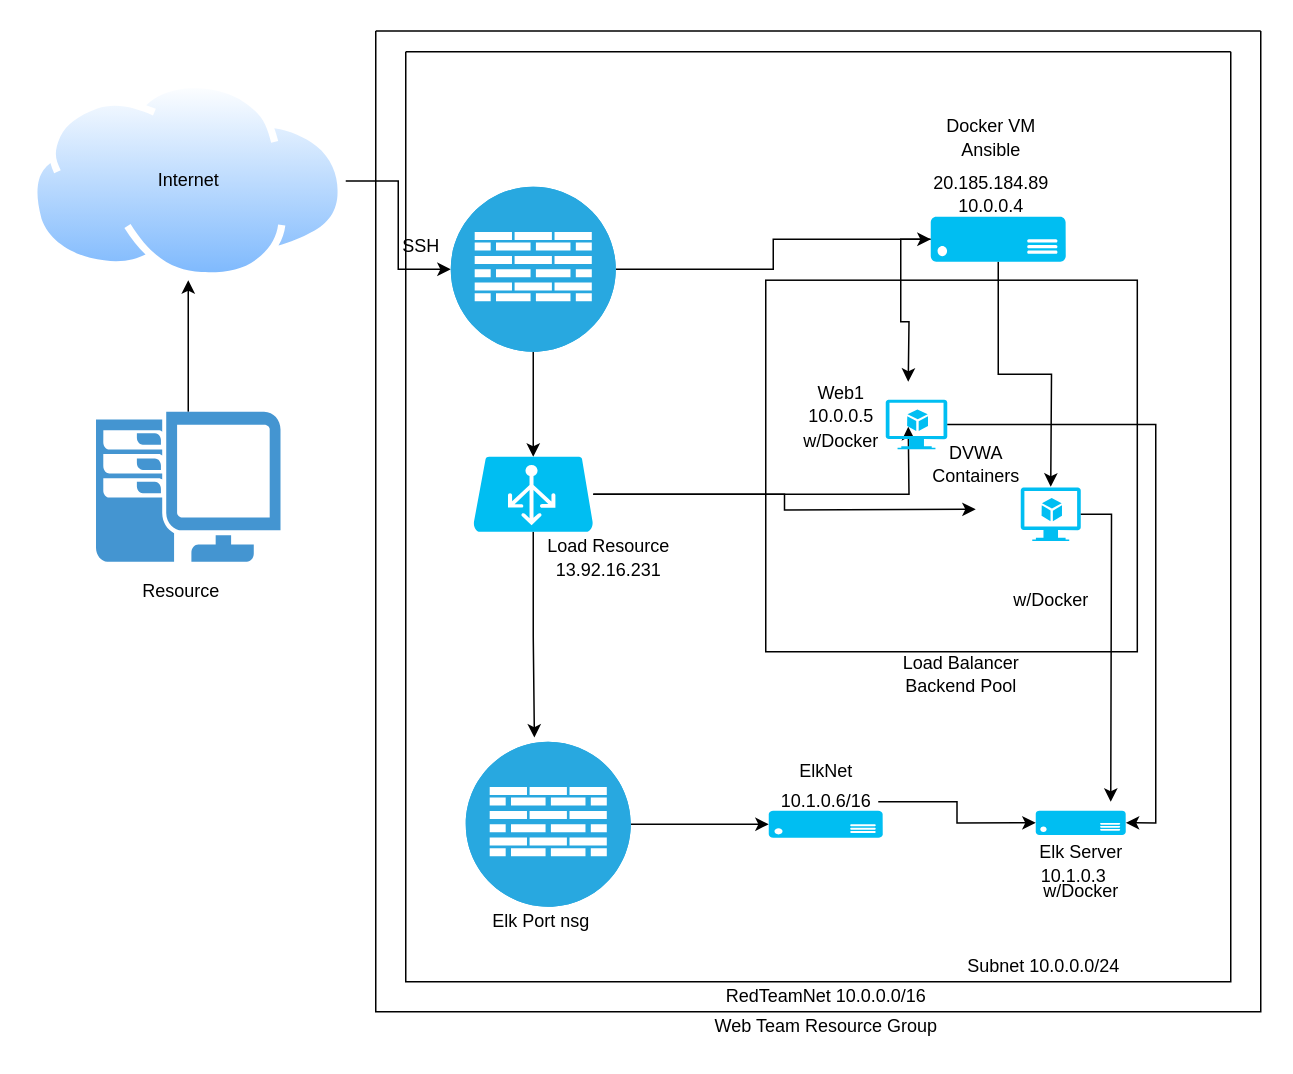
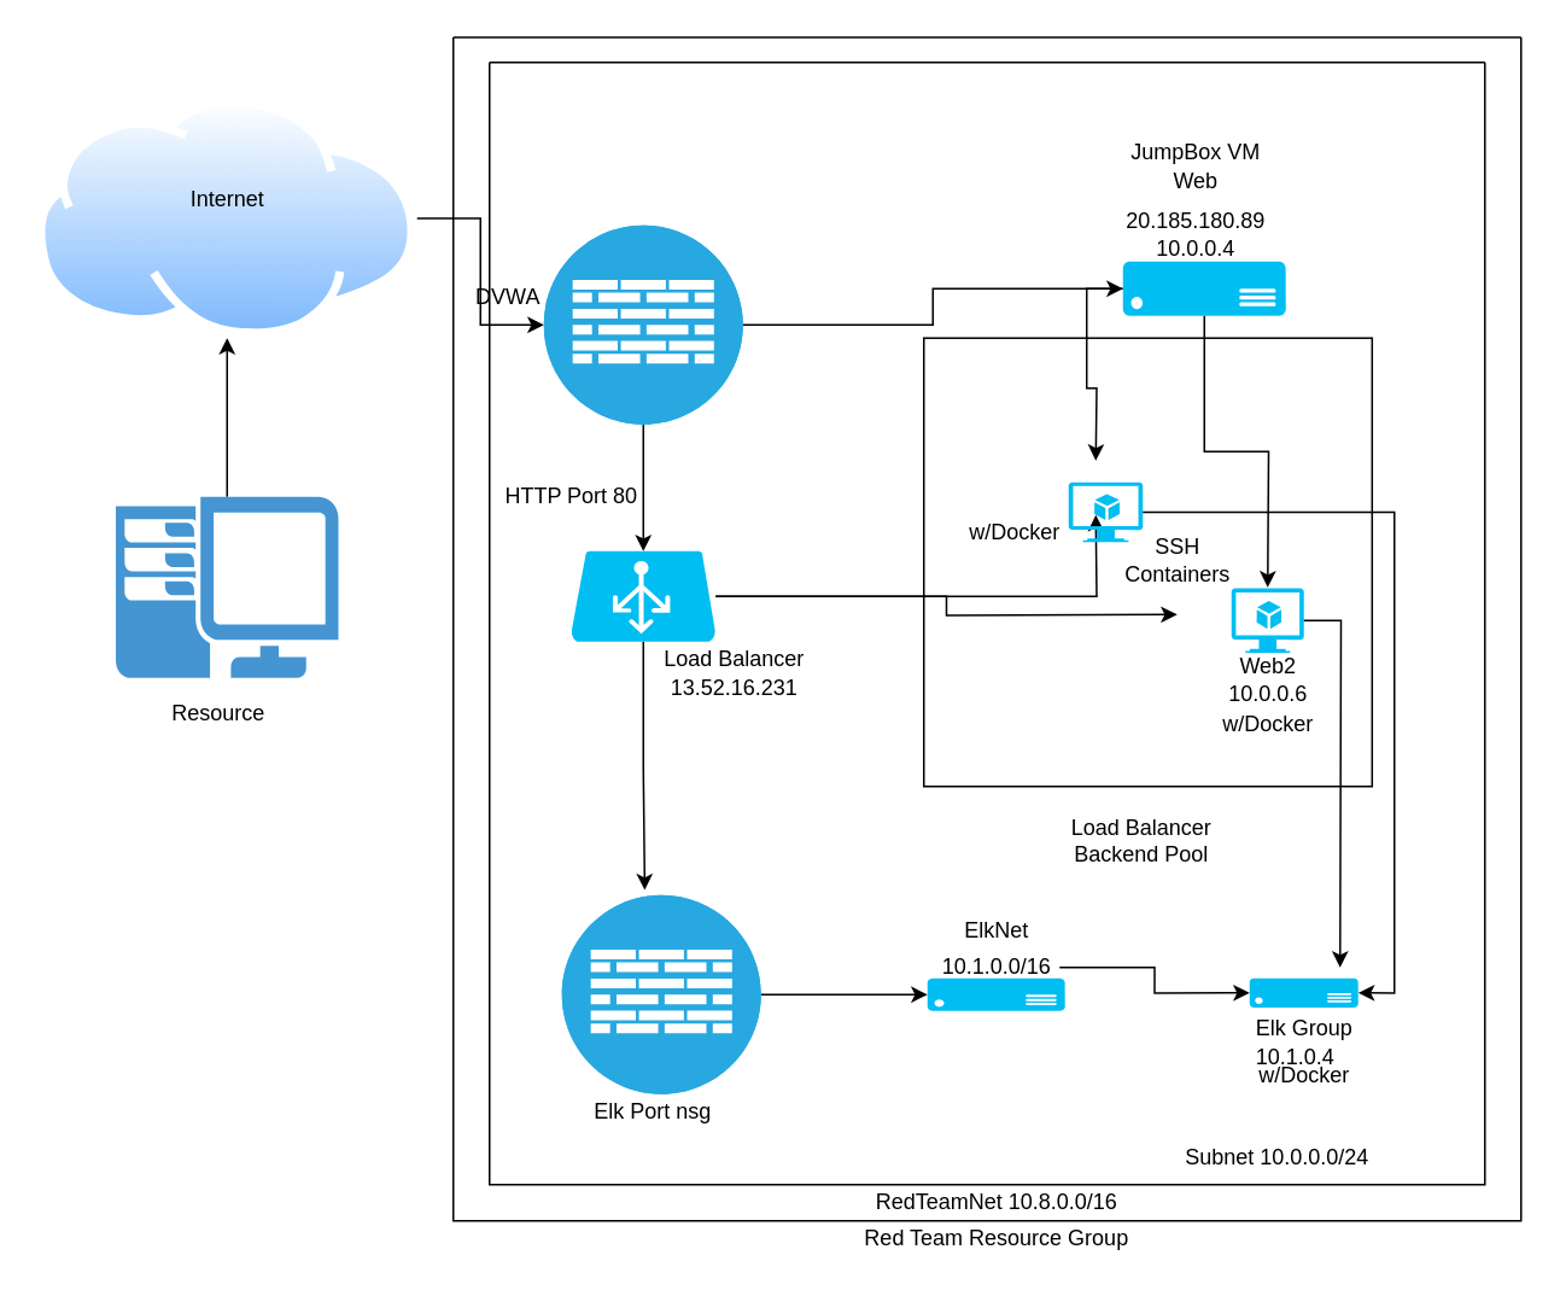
- <mxCell id="21" value="Docker VM" style="text;html=1;resizable=0;autosize=1;align=center;verticalAlign=middle;points=[];fillColor=none;strokeColor=none;rounded=0;" vertex="1" parent="1"><mxGeometry x="620" y="74" width="80" height="20" as="geometry" /></mxCell>
+ <mxCell id="21" value="JumpBox VM" style="text;html=1;resizable=0;autosize=1;align=center;verticalAlign=middle;points=[];fillColor=none;strokeColor=none;rounded=0;" vertex="1" parent="1"><mxGeometry x="620" y="74" width="80" height="20" as="geometry" /></mxCell>
- <mxCell id="22" value="Ansible" style="text;html=1;resizable=0;autosize=1;align=center;verticalAlign=middle;points=[];fillColor=none;strokeColor=none;rounded=0;" vertex="1" parent="1"><mxGeometry x="635" y="90.15" width="50" height="20" as="geometry" /></mxCell>
+ <mxCell id="22" value="Web" style="text;html=1;resizable=0;autosize=1;align=center;verticalAlign=middle;points=[];fillColor=none;strokeColor=none;rounded=0;" vertex="1" parent="1"><mxGeometry x="635" y="90.15" width="50" height="20" as="geometry" /></mxCell>
- <mxCell id="19" value="Internet" style="text;html=1;resizable=0;autosize=1;align=center;verticalAlign=middle;points=[];fillColor=none;strokeColor=none;rounded=0;" vertex="1" parent="1"><mxGeometry x="100" y="110.15" width="50" height="20" as="geometry" /></mxCell>
+ <mxCell id="19" value="Internet" style="text;html=1;resizable=0;autosize=1;align=center;verticalAlign=middle;points=[];fillColor=none;strokeColor=none;rounded=0;" vertex="1" parent="1"><mxGeometry x="100" y="100.15" width="50" height="20" as="geometry" /></mxCell>
- <mxCell id="23" value="&lt;div&gt;20.185.184.89&lt;/div&gt;&lt;div&gt;10.0.0.4&lt;br&gt;&lt;/div&gt;" style="text;html=1;resizable=0;autosize=1;align=center;verticalAlign=middle;points=[];fillColor=none;strokeColor=none;rounded=0;" vertex="1" parent="1"><mxGeometry x="615" y="114" width="90" height="30" as="geometry" /></mxCell>
+ <mxCell id="23" value="&lt;div&gt;20.185.180.89&lt;/div&gt;&lt;div&gt;10.0.0.4&lt;br&gt;&lt;/div&gt;" style="text;html=1;resizable=0;autosize=1;align=center;verticalAlign=middle;points=[];fillColor=none;strokeColor=none;rounded=0;" vertex="1" parent="1"><mxGeometry x="615" y="114" width="90" height="30" as="geometry" /></mxCell>
- <mxCell id="30" value="SSH" style="text;html=1;resizable=0;autosize=1;align=center;verticalAlign=middle;points=[];fillColor=none;strokeColor=none;rounded=0;" vertex="1" parent="27"><mxGeometry x="10" y="133.85" width="40" height="20" as="geometry" /></mxCell>
+ <mxCell id="30" value="DVWA" style="text;html=1;resizable=0;autosize=1;align=center;verticalAlign=middle;points=[];fillColor=none;strokeColor=none;rounded=0;" vertex="1" parent="27"><mxGeometry x="10" y="133.85" width="40" height="20" as="geometry" /></mxCell>
- <mxCell id="32" value="&lt;div&gt;Web1&lt;/div&gt;&lt;div&gt;10.0.0.5&lt;br&gt;&lt;/div&gt;" style="text;html=1;resizable=0;autosize=1;align=center;verticalAlign=middle;points=[];fillColor=none;strokeColor=none;rounded=0;" vertex="1" parent="27"><mxGeometry x="280" y="233.85" width="60" height="30" as="geometry" /></mxCell>
+ <mxCell id="24" value="HTTP Port 80" style="text;html=1;resizable=0;autosize=1;align=center;verticalAlign=middle;points=[];fillColor=none;strokeColor=none;rounded=0;" vertex="1" parent="1"><mxGeometry x="270" y="264" width="90" height="20" as="geometry" /></mxCell>
- <mxCell id="25" value="&lt;div&gt;DVWA &lt;br&gt;&lt;/div&gt;&lt;div&gt;Containers&lt;br&gt;&lt;/div&gt;" style="text;html=1;resizable=0;autosize=1;align=center;verticalAlign=middle;points=[];fillColor=none;strokeColor=none;rounded=0;" vertex="1" parent="1"><mxGeometry x="615" y="294" width="70" height="30" as="geometry" /></mxCell>
+ <mxCell id="25" value="&lt;div&gt;SSH &lt;br&gt;&lt;/div&gt;&lt;div&gt;Containers&lt;br&gt;&lt;/div&gt;" style="text;html=1;resizable=0;autosize=1;align=center;verticalAlign=middle;points=[];fillColor=none;strokeColor=none;rounded=0;" vertex="1" parent="1"><mxGeometry x="615" y="294" width="70" height="30" as="geometry" /></mxCell>
- <mxCell id="40" value="Load Resource" style="text;html=1;resizable=0;autosize=1;align=center;verticalAlign=middle;points=[];fillColor=none;strokeColor=none;rounded=0;" vertex="1" parent="27"><mxGeometry x="110" y="333.85" width="90" height="20" as="geometry" /></mxCell>
+ <mxCell id="40" value="Load Balancer" style="text;html=1;resizable=0;autosize=1;align=center;verticalAlign=middle;points=[];fillColor=none;strokeColor=none;rounded=0;" vertex="1" parent="27"><mxGeometry x="110" y="333.85" width="90" height="20" as="geometry" /></mxCell>
+ <mxCell id="34" value="&lt;div&gt;Web2&lt;/div&gt;&lt;div&gt;10.0.0.6&lt;br&gt;&lt;/div&gt;" style="text;html=1;resizable=0;autosize=1;align=center;verticalAlign=middle;points=[];fillColor=none;strokeColor=none;rounded=0;" vertex="1" parent="27"><mxGeometry x="420" y="340" width="60" height="30" as="geometry" /></mxCell>
- <mxCell id="41" value="13.92.16.231" style="text;html=1;resizable=0;autosize=1;align=center;verticalAlign=middle;points=[];fillColor=none;strokeColor=none;rounded=0;" vertex="1" parent="27"><mxGeometry x="115" y="350" width="80" height="20" as="geometry" /></mxCell>
+ <mxCell id="41" value="13.52.16.231" style="text;html=1;resizable=0;autosize=1;align=center;verticalAlign=middle;points=[];fillColor=none;strokeColor=none;rounded=0;" vertex="1" parent="27"><mxGeometry x="115" y="350" width="80" height="20" as="geometry" /></mxCell>
- <mxCell id="26" value="&lt;div&gt;Load Balancer&lt;/div&gt;&lt;div&gt;Backend Pool&lt;br&gt;&lt;/div&gt;" style="text;html=1;resizable=0;autosize=1;align=center;verticalAlign=middle;points=[];fillColor=none;strokeColor=none;rounded=0;" vertex="1" parent="1"><mxGeometry x="595" y="434" width="90" height="30" as="geometry" /></mxCell>
+ <mxCell id="26" value="&lt;div&gt;Load Balancer&lt;/div&gt;&lt;div&gt;Backend Pool&lt;br&gt;&lt;/div&gt;" style="text;html=1;resizable=0;autosize=1;align=center;verticalAlign=middle;points=[];fillColor=none;strokeColor=none;rounded=0;" vertex="1" parent="1"><mxGeometry x="585" y="449" width="90" height="30" as="geometry" /></mxCell>
- <mxCell id="48" value="10.1.0.6/16" style="text;html=1;resizable=0;autosize=1;align=center;verticalAlign=middle;points=[];fillColor=none;strokeColor=none;rounded=0;" vertex="1" parent="1"><mxGeometry x="515" y="524" width="70" height="20" as="geometry" /></mxCell>
+ <mxCell id="48" value="10.1.0.0/16" style="text;html=1;resizable=0;autosize=1;align=center;verticalAlign=middle;points=[];fillColor=none;strokeColor=none;rounded=0;" vertex="1" parent="1"><mxGeometry x="515" y="524" width="70" height="20" as="geometry" /></mxCell>
- <mxCell id="35" value="Elk Server" style="text;html=1;resizable=0;autosize=1;align=center;verticalAlign=middle;points=[];fillColor=none;strokeColor=none;rounded=0;" vertex="1" parent="27"><mxGeometry x="435" y="537.85" width="70" height="20" as="geometry" /></mxCell>
+ <mxCell id="35" value="Elk Group" style="text;html=1;resizable=0;autosize=1;align=center;verticalAlign=middle;points=[];fillColor=none;strokeColor=none;rounded=0;" vertex="1" parent="27"><mxGeometry x="435" y="537.85" width="70" height="20" as="geometry" /></mxCell>
- <mxCell id="37" value="10.1.0.3" style="text;html=1;resizable=0;autosize=1;align=center;verticalAlign=middle;points=[];fillColor=none;strokeColor=none;rounded=0;" vertex="1" parent="27"><mxGeometry x="435" y="553.85" width="60" height="20" as="geometry" /></mxCell>
+ <mxCell id="37" value="10.1.0.4" style="text;html=1;resizable=0;autosize=1;align=center;verticalAlign=middle;points=[];fillColor=none;strokeColor=none;rounded=0;" vertex="1" parent="27"><mxGeometry x="435" y="553.85" width="60" height="20" as="geometry" /></mxCell>
- <mxCell id="45" value="Subnet 10.0.0.0/24" style="text;html=1;resizable=0;autosize=1;align=center;verticalAlign=middle;points=[];fillColor=none;strokeColor=none;rounded=0;" vertex="1" parent="1"><mxGeometry x="640" y="634" width="110" height="20" as="geometry" /></mxCell>
+ <mxCell id="45" value="Subnet 10.0.0.0/24" style="text;html=1;resizable=0;autosize=1;align=center;verticalAlign=middle;points=[];fillColor=none;strokeColor=none;rounded=0;" vertex="1" parent="1"><mxGeometry x="650" y="629" width="110" height="20" as="geometry" /></mxCell>
- <mxCell id="28" value="RedTeamNet 10.0.0.0/16" style="text;html=1;resizable=0;autosize=1;align=center;verticalAlign=middle;points=[];fillColor=none;strokeColor=none;rounded=0;" vertex="1" parent="27"><mxGeometry x="230" y="633.85" width="140" height="20" as="geometry" /></mxCell>
+ <mxCell id="28" value="RedTeamNet 10.8.0.0/16" style="text;html=1;resizable=0;autosize=1;align=center;verticalAlign=middle;points=[];fillColor=none;strokeColor=none;rounded=0;" vertex="1" parent="27"><mxGeometry x="230" y="633.85" width="140" height="20" as="geometry" /></mxCell>
- <mxCell id="42" value="Web Team Resource Group" style="text;html=1;resizable=0;autosize=1;align=center;verticalAlign=middle;points=[];fillColor=none;strokeColor=none;rounded=0;" vertex="1" parent="1"><mxGeometry x="470" y="674" width="160" height="20" as="geometry" /></mxCell>
+ <mxCell id="42" value="Red Team Resource Group" style="text;html=1;resizable=0;autosize=1;align=center;verticalAlign=middle;points=[];fillColor=none;strokeColor=none;rounded=0;" vertex="1" parent="1"><mxGeometry x="470" y="674" width="160" height="20" as="geometry" /></mxCell>
